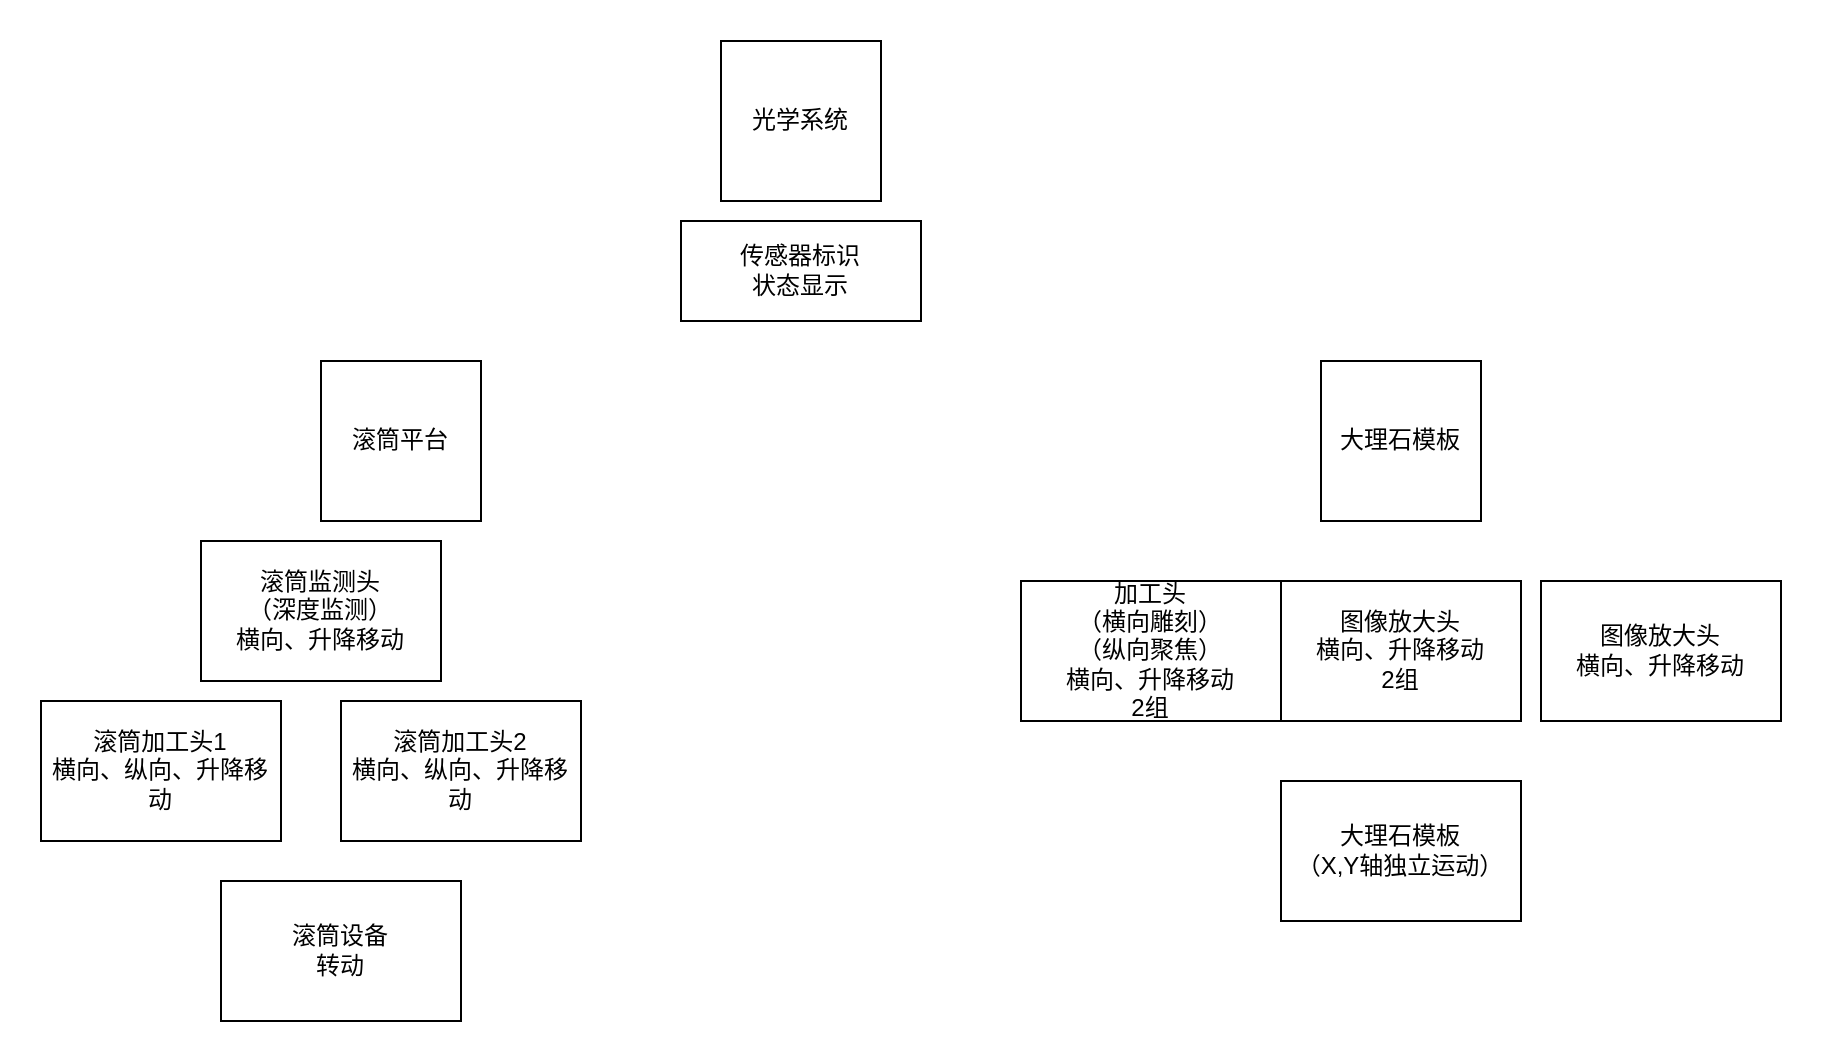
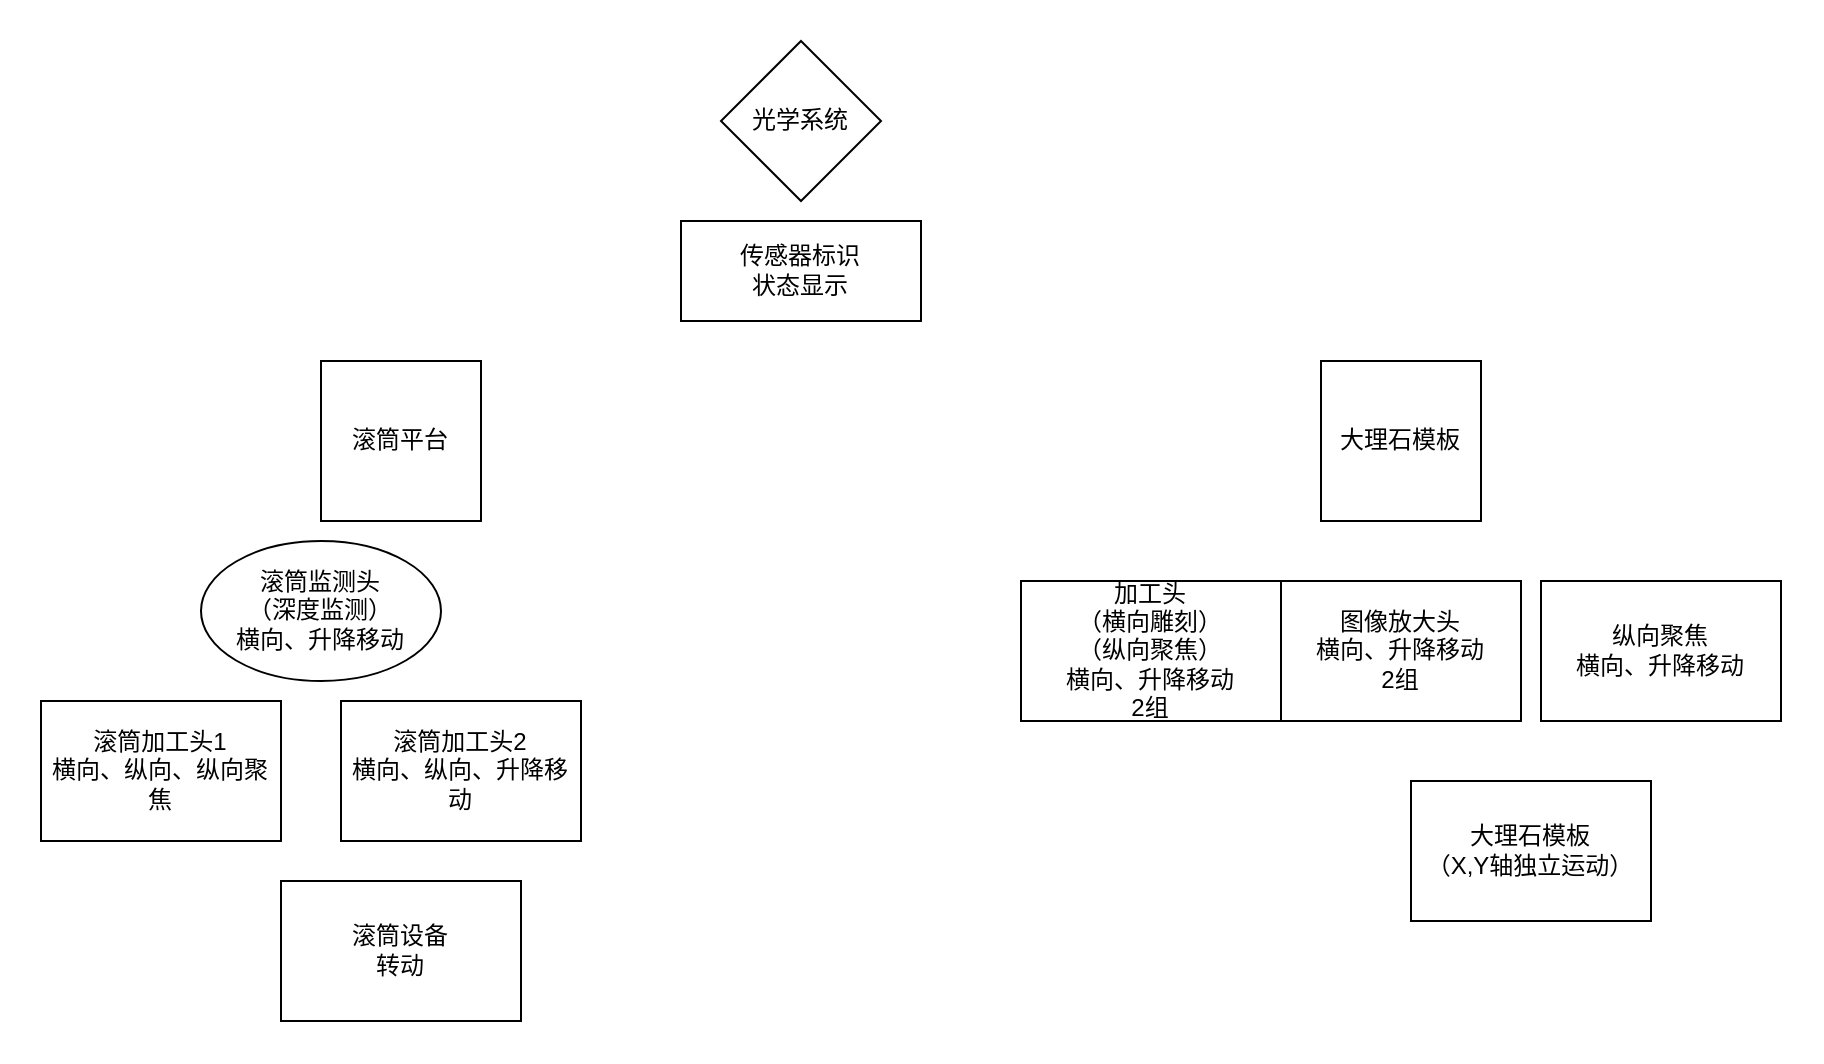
- <mxCell id="7" value="光学系统" style="whiteSpace=wrap;html=1;aspect=fixed;" vertex="1" parent="1"><mxGeometry x="360" y="20" width="80" height="80" as="geometry" /></mxCell>
+ <mxCell id="7" value="光学系统" style="rhombus;whiteSpace=wrap;html=1;aspect=fixed;" vertex="1" parent="1"><mxGeometry x="360" y="20" width="80" height="80" as="geometry" /></mxCell>
- <mxCell id="12" value="滚筒监测头&lt;br&gt;（深度监测）&lt;br&gt;横向、升降移动" style="rounded=0;whiteSpace=wrap;html=1;" vertex="1" parent="1"><mxGeometry x="100" y="270" width="120" height="70" as="geometry" /></mxCell>
+ <mxCell id="12" value="滚筒监测头&lt;br&gt;（深度监测）&lt;br&gt;横向、升降移动" style="ellipse;whiteSpace=wrap;html=1;" vertex="1" parent="1"><mxGeometry x="100" y="270" width="120" height="70" as="geometry" /></mxCell>
- <mxCell id="6" value="&lt;span&gt;图像放大头&lt;br&gt;横向、升降移动&lt;br&gt;&lt;/span&gt;" style="rounded=0;whiteSpace=wrap;html=1;" vertex="1" parent="1"><mxGeometry x="770" y="290" width="120" height="70" as="geometry" /></mxCell>
+ <mxCell id="6" value="&lt;span&gt;纵向聚焦&lt;br&gt;横向、升降移动&lt;br&gt;&lt;/span&gt;" style="rounded=0;whiteSpace=wrap;html=1;" vertex="1" parent="1"><mxGeometry x="770" y="290" width="120" height="70" as="geometry" /></mxCell>
- <mxCell id="9" value="滚筒加工头1&lt;br&gt;横向、纵向、升降移动" style="rounded=0;whiteSpace=wrap;html=1;" vertex="1" parent="1"><mxGeometry x="20" y="350" width="120" height="70" as="geometry" /></mxCell>
+ <mxCell id="9" value="滚筒加工头1&lt;br&gt;横向、纵向、纵向聚焦" style="rounded=0;whiteSpace=wrap;html=1;" vertex="1" parent="1"><mxGeometry x="20" y="350" width="120" height="70" as="geometry" /></mxCell>
- <mxCell id="10" value="大理石模板&lt;br&gt;（X,Y轴独立运动）" style="rounded=0;whiteSpace=wrap;html=1;" vertex="1" parent="1"><mxGeometry x="640" y="390" width="120" height="70" as="geometry" /></mxCell>
+ <mxCell id="10" value="大理石模板&lt;br&gt;（X,Y轴独立运动）" style="rounded=0;whiteSpace=wrap;html=1;" vertex="1" parent="1"><mxGeometry x="705" y="390" width="120" height="70" as="geometry" /></mxCell>
- <mxCell id="8" value="滚筒设备&lt;br&gt;转动" style="rounded=0;whiteSpace=wrap;html=1;" vertex="1" parent="1"><mxGeometry x="110" y="440" width="120" height="70" as="geometry" /></mxCell>
+ <mxCell id="8" value="滚筒设备&lt;br&gt;转动" style="rounded=0;whiteSpace=wrap;html=1;" vertex="1" parent="1"><mxGeometry x="140" y="440" width="120" height="70" as="geometry" /></mxCell>
